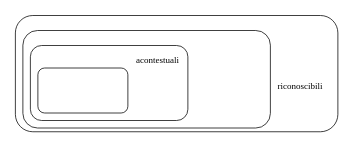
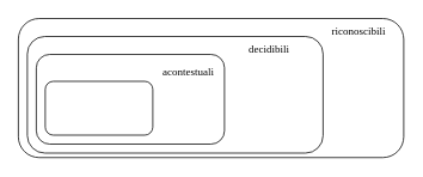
+ <mxCell id="7" value="decidibili" style="text;html=1;align=center;verticalAlign=middle;whiteSpace=wrap;rounded=0;fontFamily=Times New Roman;" vertex="1" parent="1"><mxGeometry x="270" y="40" width="60" height="30" as="geometry" /></mxCell>
- <mxCell id="8" value="riconoscibili" style="text;html=1;align=center;verticalAlign=middle;whiteSpace=wrap;rounded=0;fontFamily=Times New Roman;" vertex="1" parent="1"><mxGeometry x="370" y="100" width="60" height="30" as="geometry" /></mxCell>
+ <mxCell id="8" value="riconoscibili" style="text;html=1;align=center;verticalAlign=middle;whiteSpace=wrap;rounded=0;fontFamily=Times New Roman;" vertex="1" parent="1"><mxGeometry x="370" y="20" width="60" height="30" as="geometry" /></mxCell>
